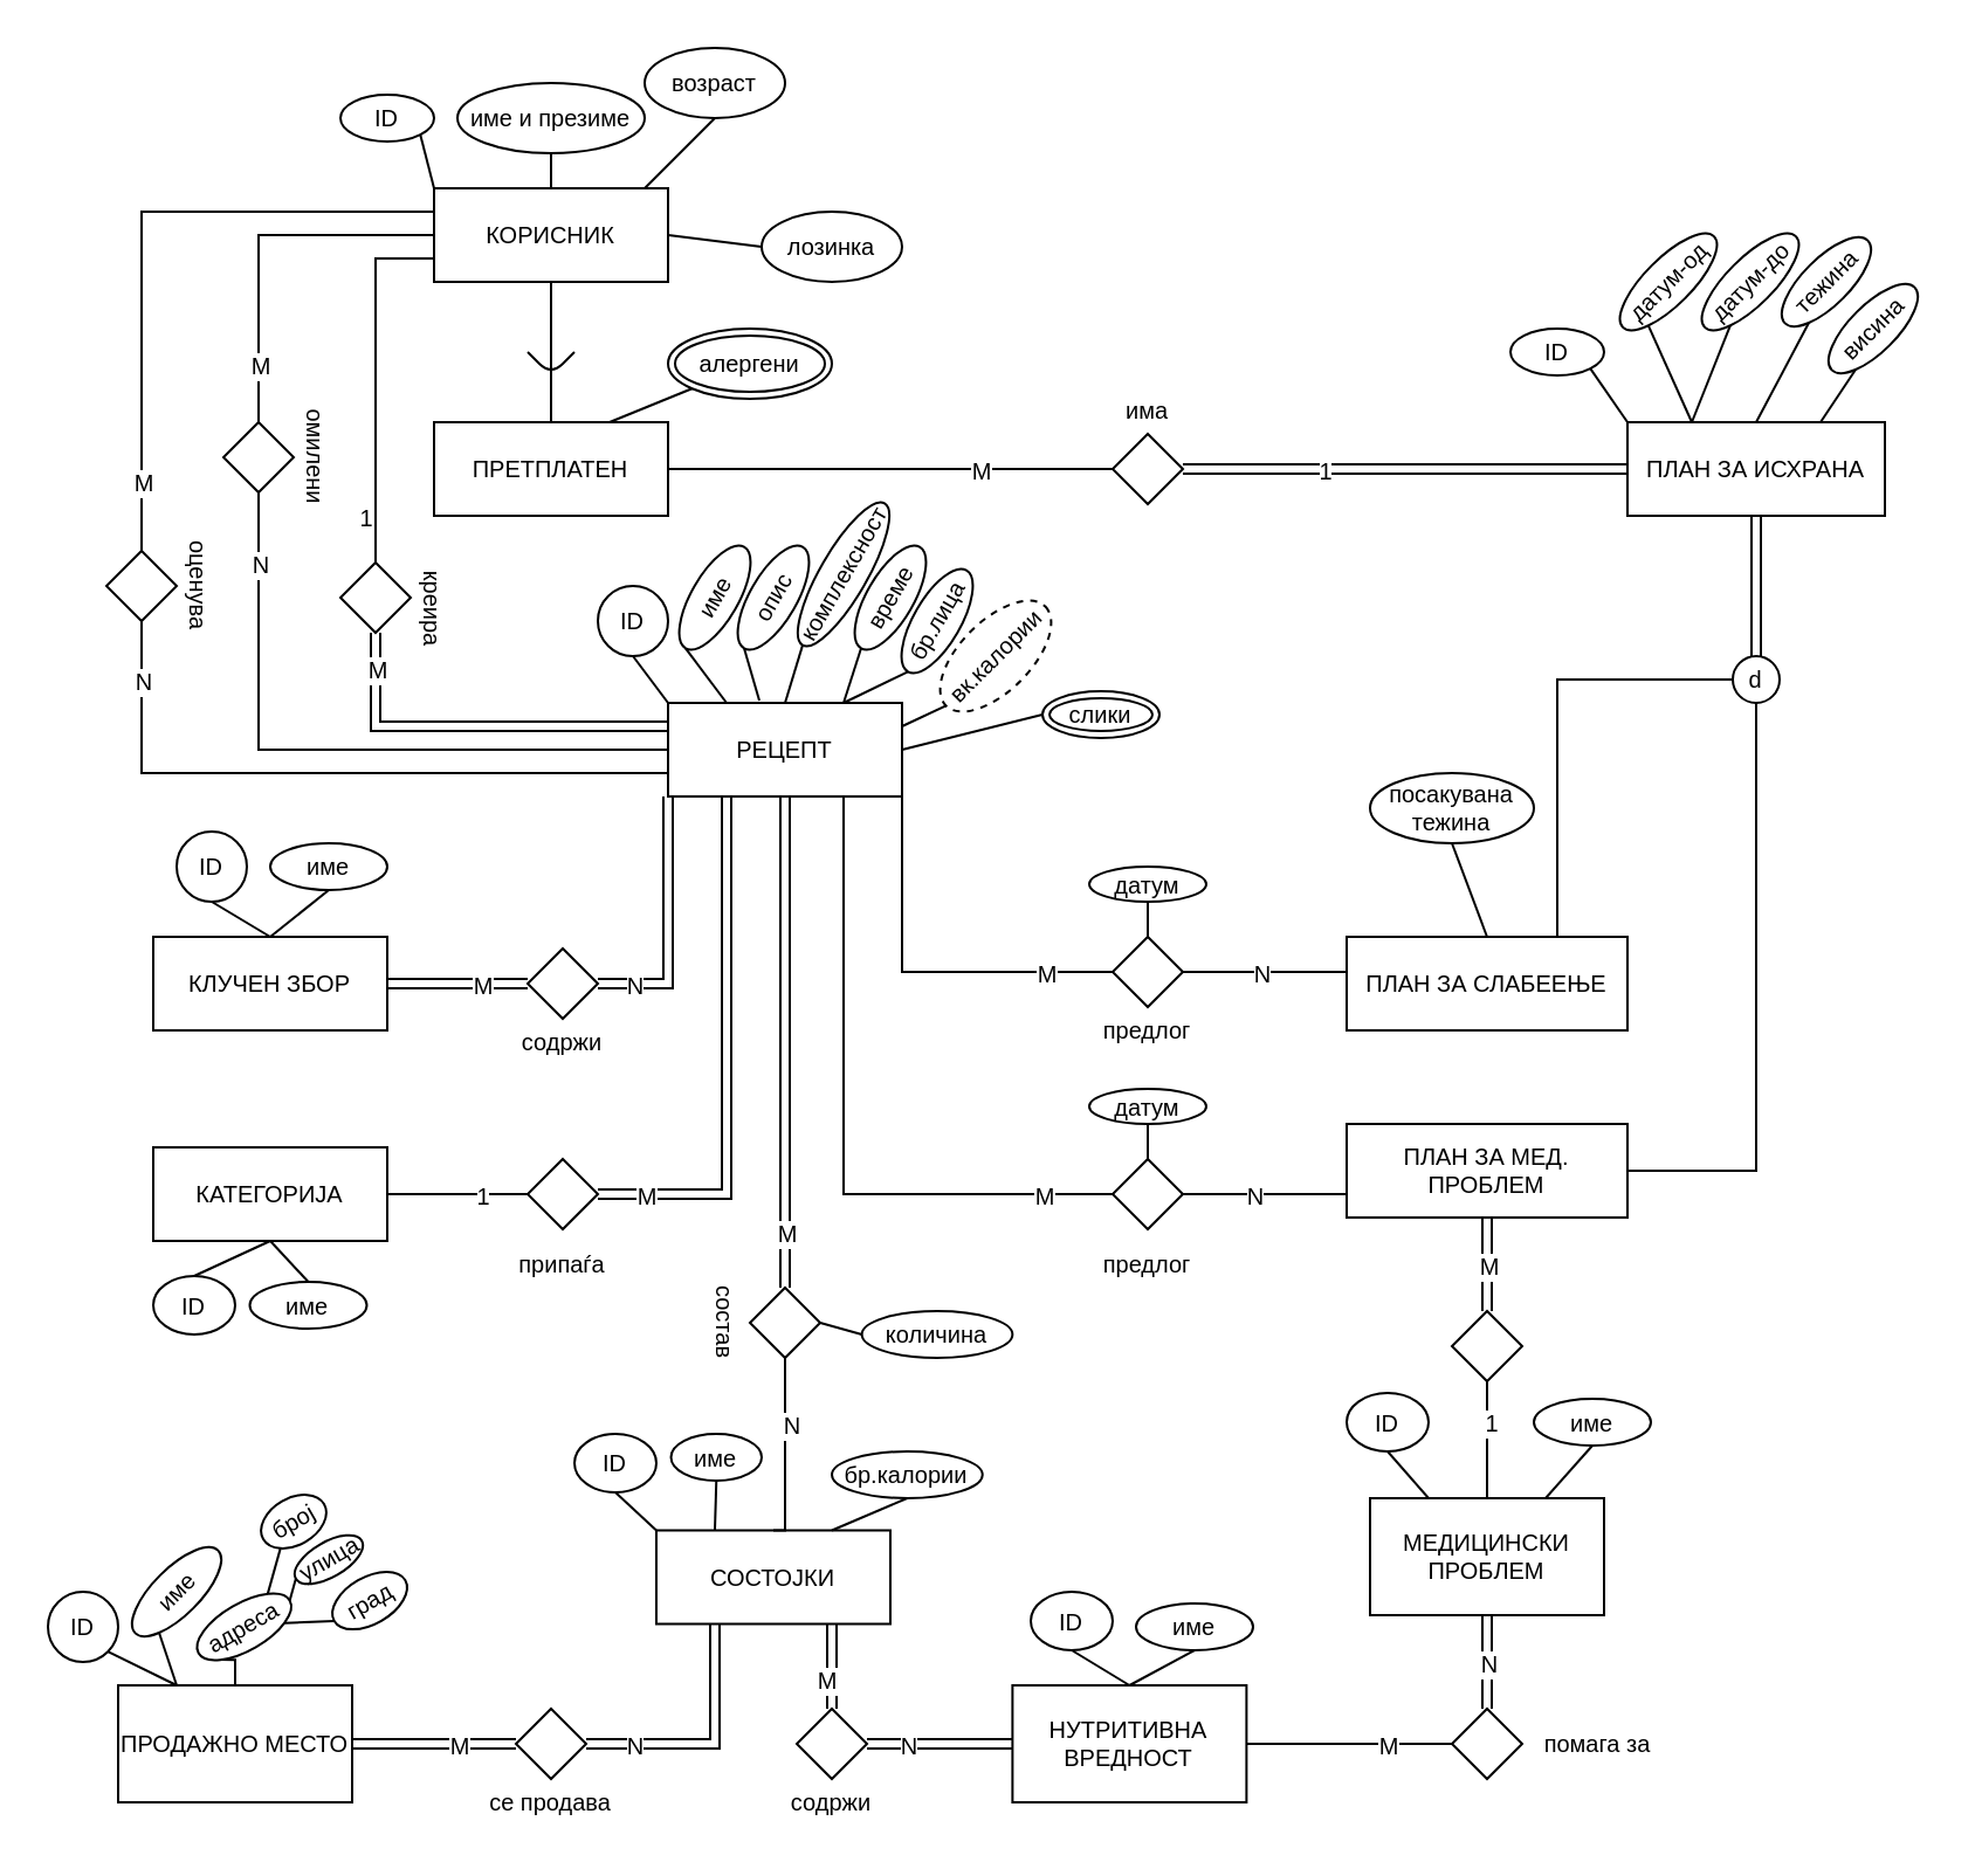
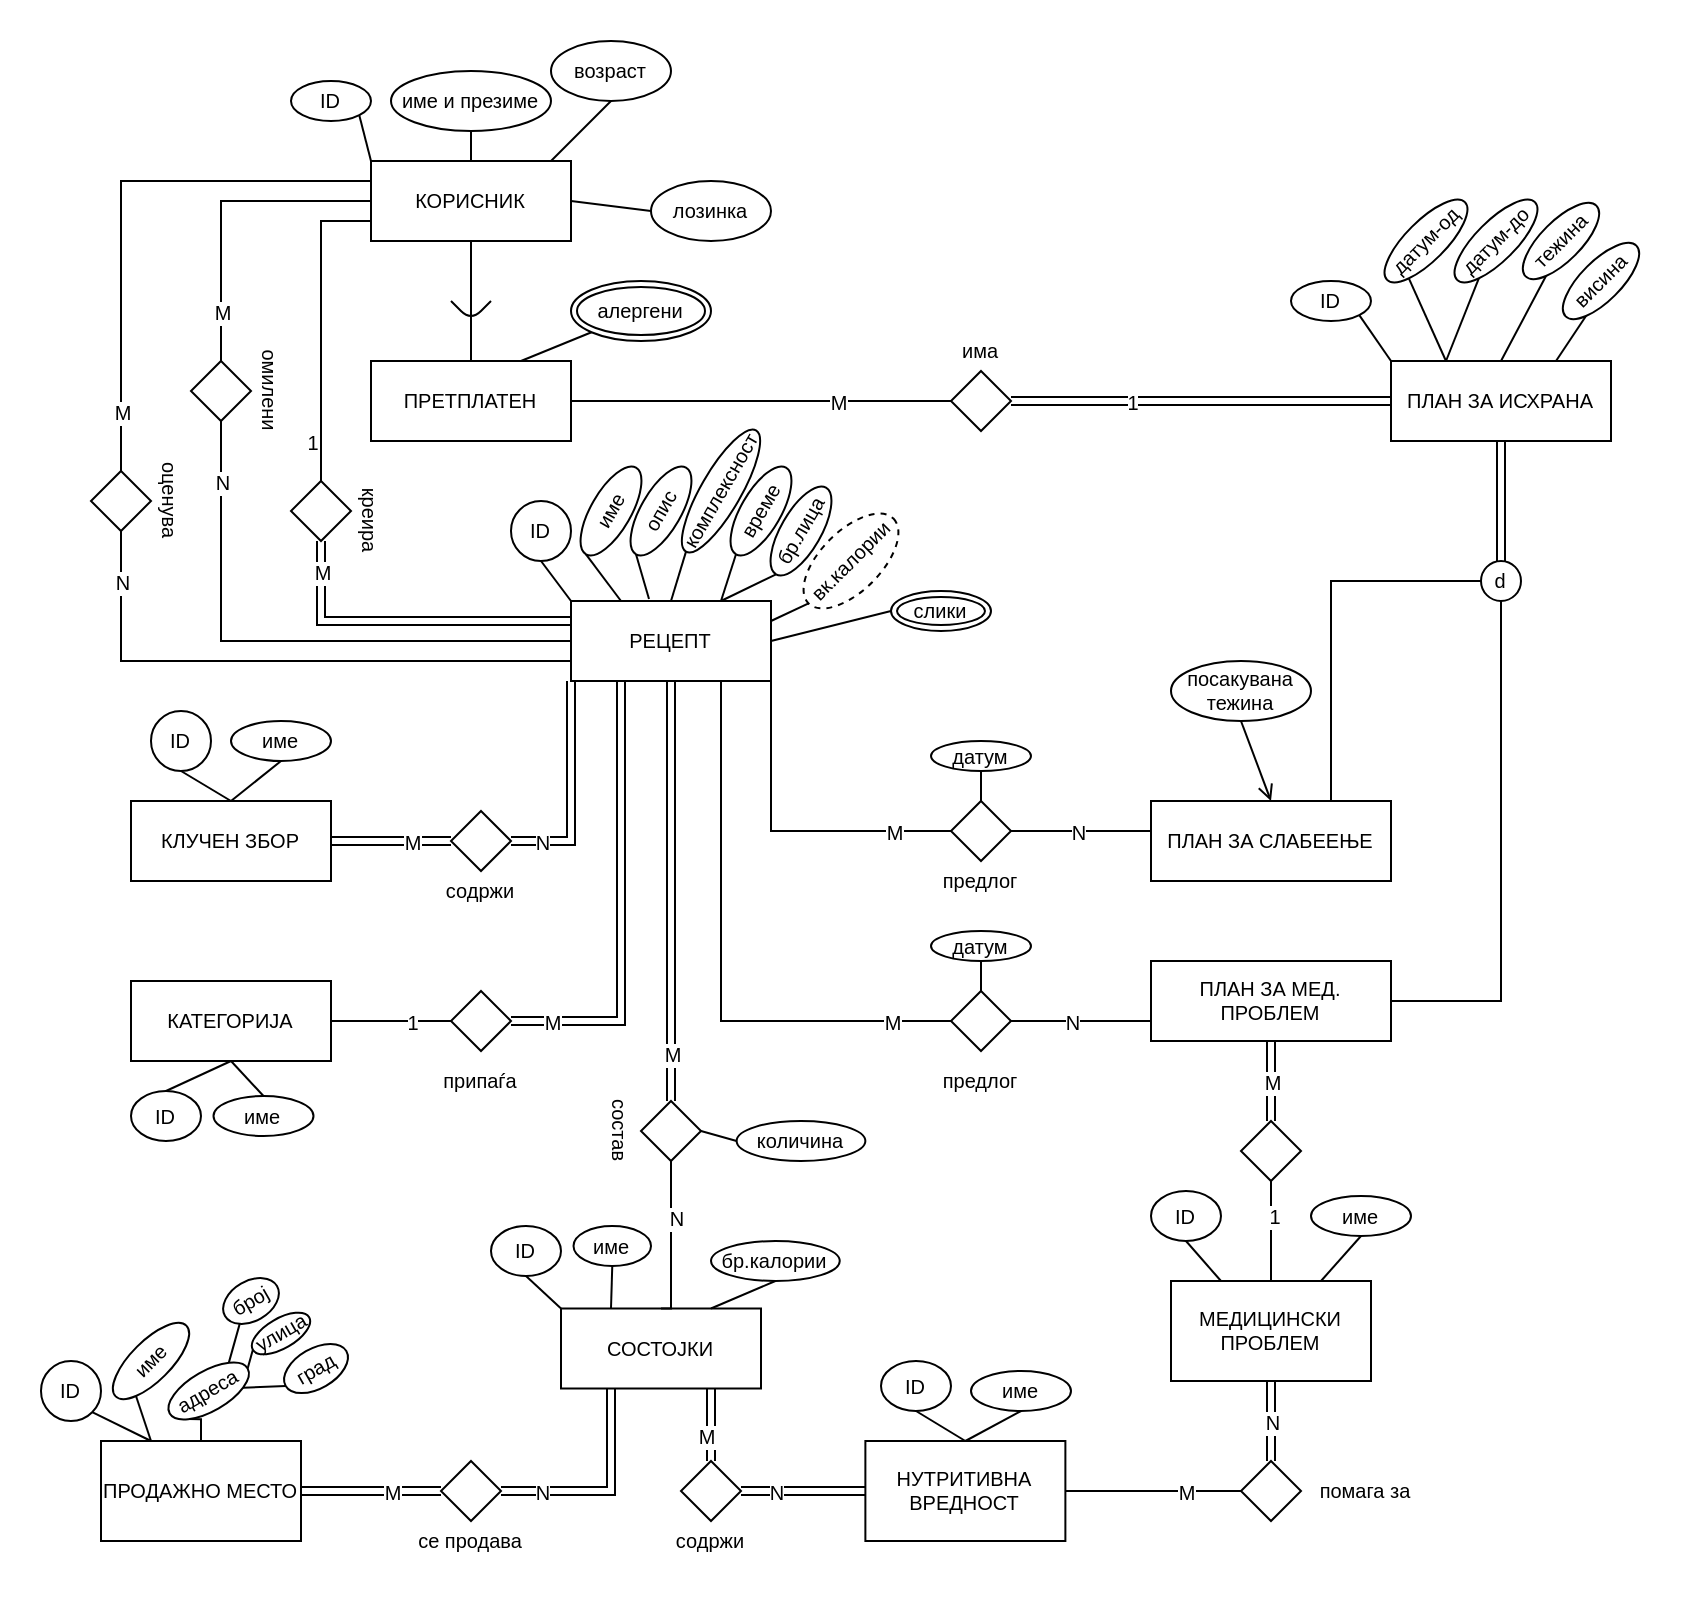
- <mxCell id="70" style="rounded=0;orthogonalLoop=1;jettySize=auto;html=1;exitX=0.5;exitY=1;exitDx=0;exitDy=0;entryX=0.5;entryY=0;entryDx=0;entryDy=0;endArrow=none;endFill=0;fontSize=10;" edge="1" parent="1" source="71" target="50"><mxGeometry relative="1" as="geometry" /></mxCell>
+ <mxCell id="70" style="rounded=0;orthogonalLoop=1;jettySize=auto;html=1;exitX=0.5;exitY=1;exitDx=0;exitDy=0;entryX=0.5;entryY=0;entryDx=0;entryDy=0;endArrow=open;endFill=0;fontSize=10;" edge="1" parent="1" source="71" target="50"><mxGeometry relative="1" as="geometry" /></mxCell>
